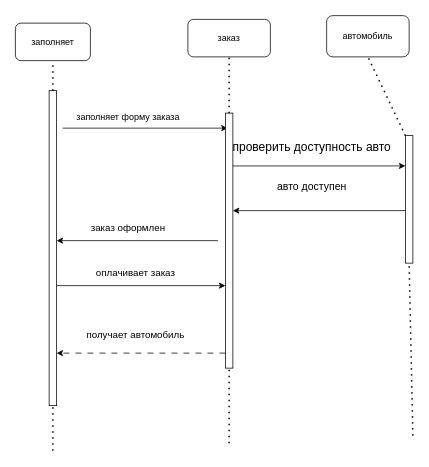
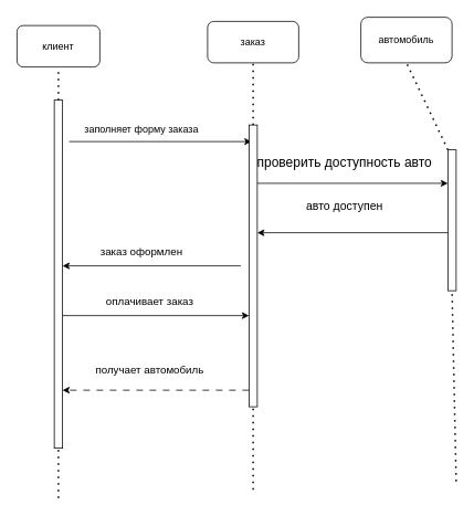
- <mxCell id="2" value="заполняет" style="rounded=1;whiteSpace=wrap;html=1;" vertex="1" parent="1"><mxGeometry x="20" y="30" width="100" height="50" as="geometry" /></mxCell>
+ <mxCell id="2" value="клиент" style="rounded=1;whiteSpace=wrap;html=1;" vertex="1" parent="1"><mxGeometry x="20" y="30" width="100" height="50" as="geometry" /></mxCell>
